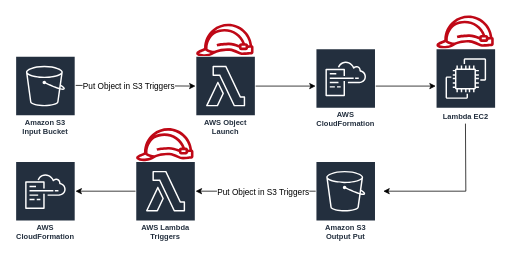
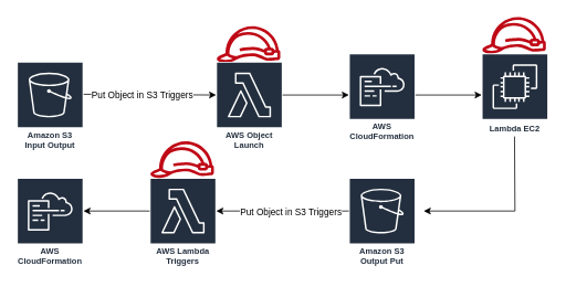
- <mxCell id="10" value="Amazon S3&lt;br&gt;Input Bucket" style="sketch=0;outlineConnect=0;fontColor=#232F3E;gradientColor=none;strokeColor=#ffffff;fillColor=#232F3E;dashed=0;verticalLabelPosition=middle;verticalAlign=bottom;align=center;html=1;whiteSpace=wrap;fontSize=10;fontStyle=1;spacing=3;shape=mxgraph.aws4.productIcon;prIcon=mxgraph.aws4.s3;" vertex="1" parent="1"><mxGeometry x="20" y="74" width="80" height="110" as="geometry" /></mxCell>
+ <mxCell id="10" value="Amazon S3&lt;br&gt;Input Output" style="sketch=0;outlineConnect=0;fontColor=#232F3E;gradientColor=none;strokeColor=#ffffff;fillColor=#232F3E;dashed=0;verticalLabelPosition=middle;verticalAlign=bottom;align=center;html=1;whiteSpace=wrap;fontSize=10;fontStyle=1;spacing=3;shape=mxgraph.aws4.productIcon;prIcon=mxgraph.aws4.s3;" vertex="1" parent="1"><mxGeometry x="20" y="74" width="80" height="110" as="geometry" /></mxCell>
